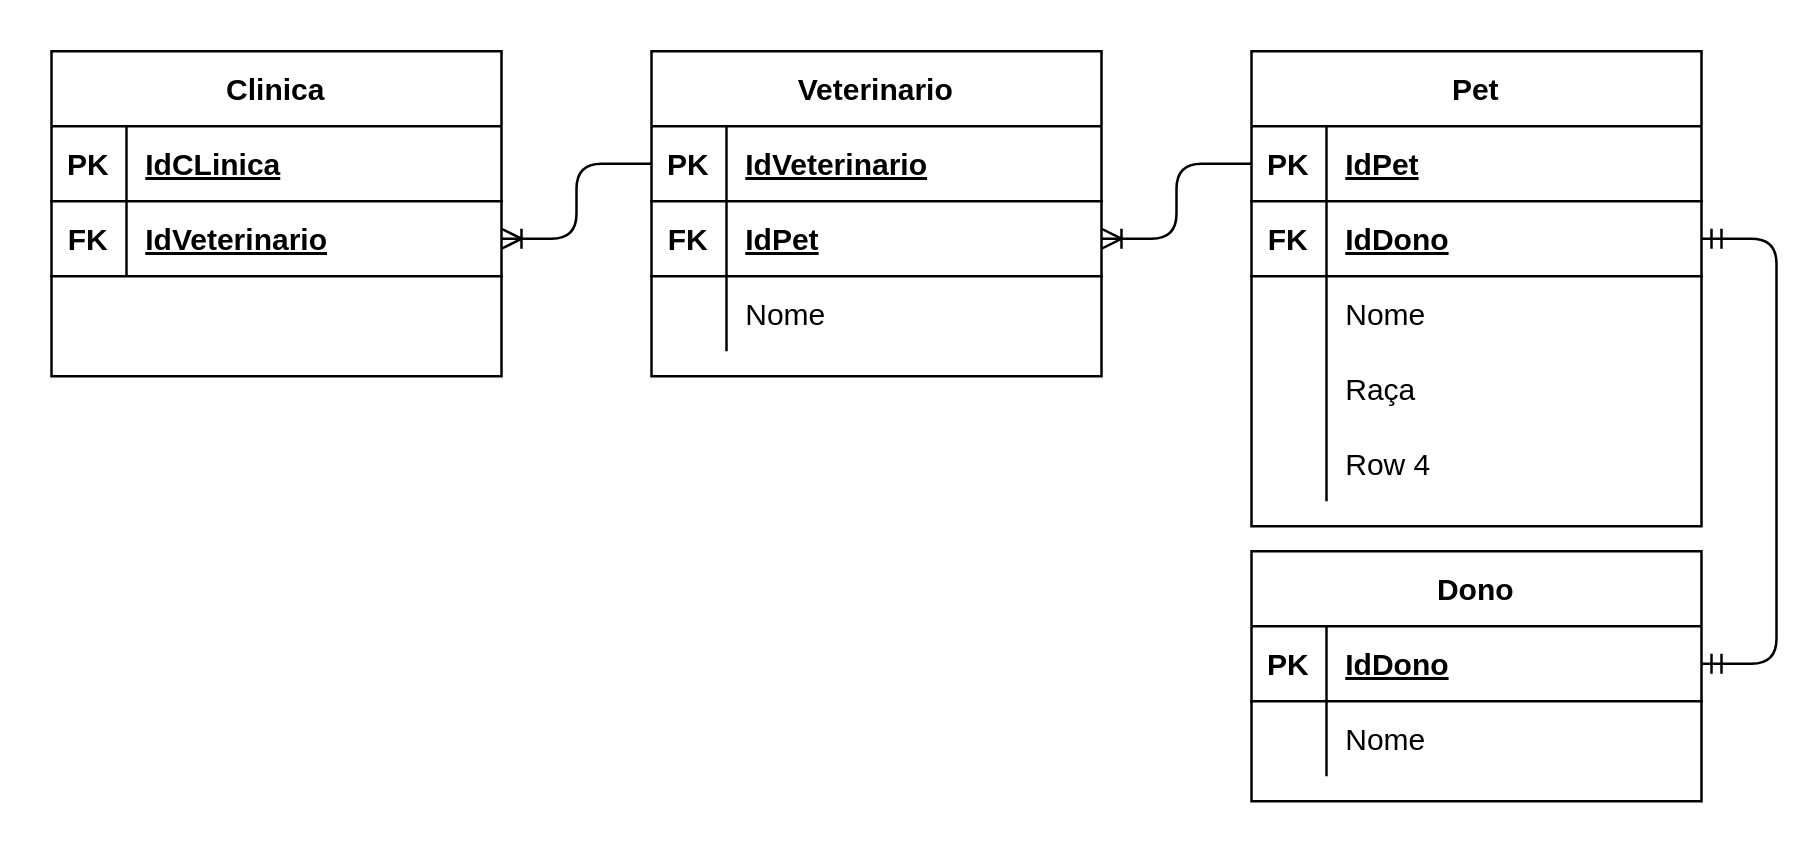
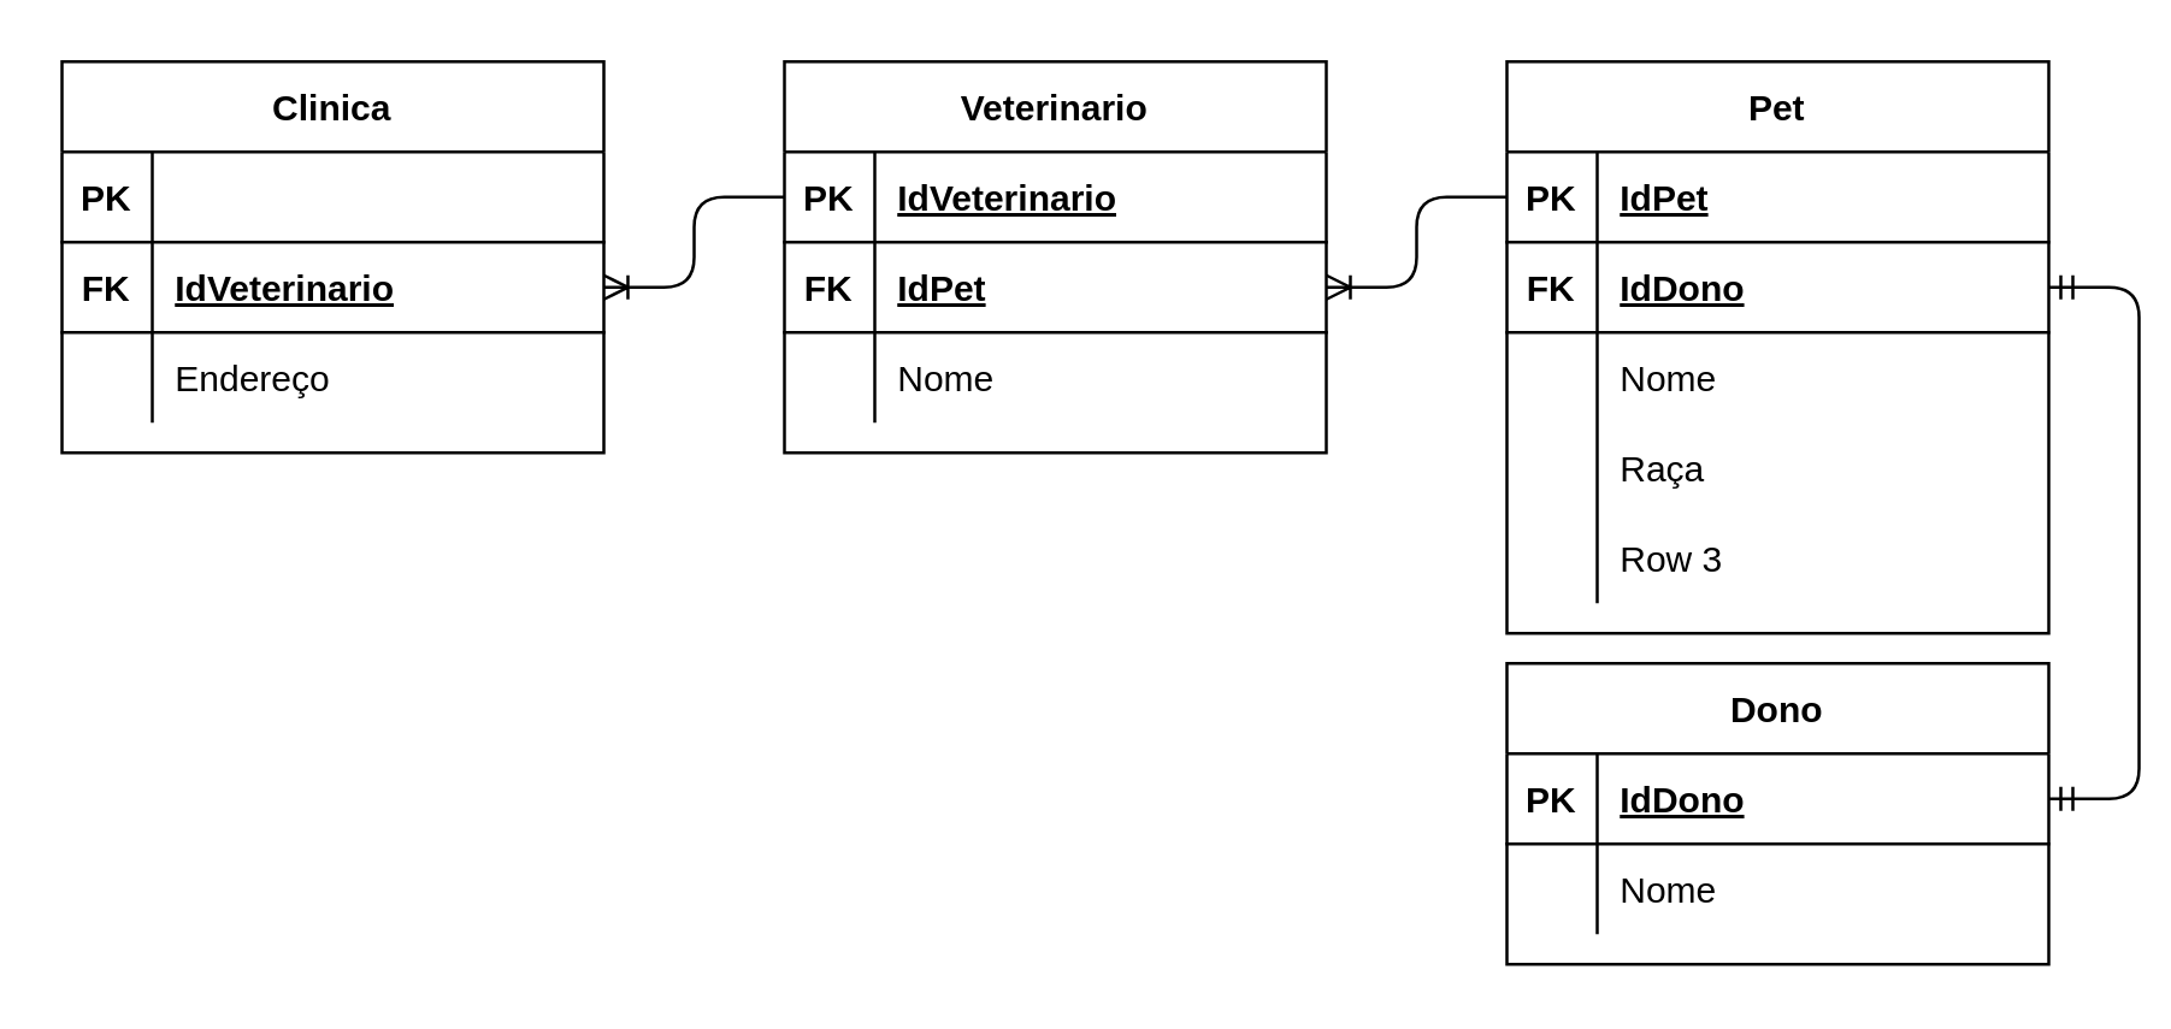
- <mxCell id="5" value="IdCLinica" style="shape=partialRectangle;connectable=0;fillColor=none;top=0;left=0;bottom=0;right=0;align=left;spacingLeft=6;fontStyle=5;overflow=hidden;" vertex="1" parent="3"><mxGeometry x="30" width="150" height="30" as="geometry" /></mxCell>
+ <mxCell id="11" value="Endereço" style="shape=partialRectangle;connectable=0;fillColor=none;top=0;left=0;bottom=0;right=0;align=left;spacingLeft=6;overflow=hidden;" vertex="1" parent="9"><mxGeometry x="30" width="150" height="30" as="geometry" /></mxCell>
- <mxCell id="37" value="Row 4" style="shape=partialRectangle;connectable=0;fillColor=none;top=0;left=0;bottom=0;right=0;align=left;spacingLeft=6;overflow=hidden;" vertex="1" parent="35"><mxGeometry x="30" width="150" height="30" as="geometry" /></mxCell>
+ <mxCell id="37" value="Row 3" style="shape=partialRectangle;connectable=0;fillColor=none;top=0;left=0;bottom=0;right=0;align=left;spacingLeft=6;overflow=hidden;" vertex="1" parent="35"><mxGeometry x="30" width="150" height="30" as="geometry" /></mxCell>
